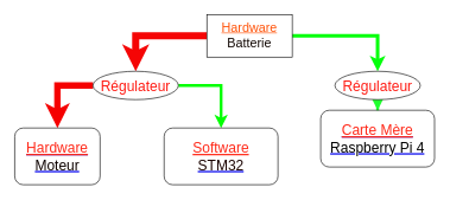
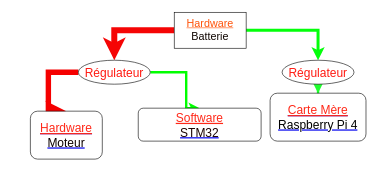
- <mxCell id="10" value="&lt;font style=&quot;font-size: 20px;&quot;&gt;&lt;a href=&quot;data:page/id,AdwOHvsSAHDBYtzmDALl&quot;&gt;&lt;u style=&quot;color: rgb(255, 41, 25);&quot;&gt;Hardware&lt;/u&gt;&lt;br&gt;&lt;font color=&quot;#0d0201&quot;&gt;Moteur&lt;/font&gt;&lt;/a&gt;&lt;br&gt;&lt;/font&gt;" style="rounded=1;whiteSpace=wrap;html=1;points=[[0,0,0,0,0],[0,0.25,0,0,0],[0,0.5,0,0,0],[0,0.75,0,0,0],[0,1,0,0,0],[0.25,0,0,0,0],[0.25,1,0,0,0],[0.5,0,0,0,0],[0.5,1,0,0,0],[0.75,0,0,0,0],[0.75,1,0,0,0],[1,0,0,0,0],[1,0.25,0,0,0],[1,0.5,0,0,0],[1,0.75,0,0,0],[1,1,0,0,0]];" vertex="1" parent="1"><mxGeometry x="20" y="180" width="120" height="80" as="geometry" /></mxCell>
+ <mxCell id="10" value="&lt;font style=&quot;font-size: 20px;&quot;&gt;&lt;a href=&quot;data:page/id,AdwOHvsSAHDBYtzmDALl&quot;&gt;&lt;u style=&quot;color: rgb(255, 41, 25);&quot;&gt;Hardware&lt;/u&gt;&lt;br&gt;&lt;font color=&quot;#0d0201&quot;&gt;Moteur&lt;/font&gt;&lt;/a&gt;&lt;br&gt;&lt;/font&gt;" style="rounded=1;whiteSpace=wrap;html=1;points=[[0,0,0,0,0],[0,0.25,0,0,0],[0,0.5,0,0,0],[0,0.75,0,0,0],[0,1,0,0,0],[0.25,0,0,0,0],[0.25,1,0,0,0],[0.5,0,0,0,0],[0.5,1,0,0,0],[0.75,0,0,0,0],[0.75,1,0,0,0],[1,0,0,0,0],[1,0.25,0,0,0],[1,0.5,0,0,0],[1,0.75,0,0,0],[1,1,0,0,0]];" vertex="1" parent="1"><mxGeometry x="50" y="185" width="120" height="80" as="geometry" /></mxCell>
- <mxCell id="11" value="&lt;font style=&quot;font-size: 20px;&quot;&gt;&lt;font color=&quot;#ff2919&quot;&gt;&lt;u&gt;Software&lt;/u&gt;&lt;br&gt;&lt;/font&gt;&lt;a href=&quot;data:page/id,veTXQHufmWC4AyhbuzGp&quot;&gt;&lt;font color=&quot;#1c0503&quot;&gt;STM32&lt;/font&gt;&lt;/a&gt;&lt;br&gt;&lt;/font&gt;" style="rounded=1;whiteSpace=wrap;html=1;" vertex="1" parent="1"><mxGeometry x="230" y="180" width="160" height="80" as="geometry" /></mxCell>
+ <mxCell id="11" value="&lt;font style=&quot;font-size: 20px;&quot;&gt;&lt;font color=&quot;#ff2919&quot;&gt;&lt;u&gt;Software&lt;/u&gt;&lt;br&gt;&lt;/font&gt;&lt;a href=&quot;data:page/id,veTXQHufmWC4AyhbuzGp&quot;&gt;&lt;font color=&quot;#1c0503&quot;&gt;STM32&lt;/font&gt;&lt;/a&gt;&lt;br&gt;&lt;/font&gt;" style="rounded=1;whiteSpace=wrap;html=1;" vertex="1" parent="1"><mxGeometry x="230" y="180" width="205" height="55" as="geometry" /></mxCell>
